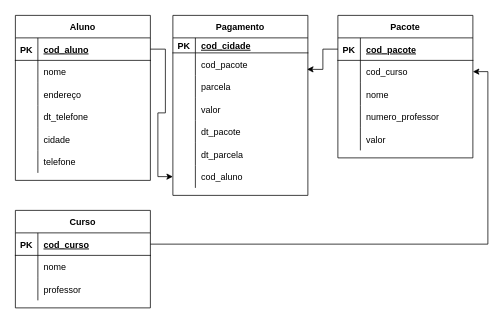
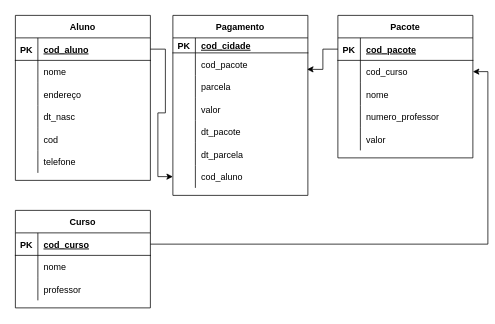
- <mxCell id="14" value="dt_telefone" style="shape=partialRectangle;connectable=0;fillColor=none;top=0;left=0;bottom=0;right=0;align=left;spacingLeft=6;overflow=hidden;" vertex="1" parent="12"><mxGeometry x="30" width="150" height="30" as="geometry"><mxRectangle width="150" height="30" as="alternateBounds" /></mxGeometry></mxCell>
+ <mxCell id="14" value="dt_nasc" style="shape=partialRectangle;connectable=0;fillColor=none;top=0;left=0;bottom=0;right=0;align=left;spacingLeft=6;overflow=hidden;" vertex="1" parent="12"><mxGeometry x="30" width="150" height="30" as="geometry"><mxRectangle width="150" height="30" as="alternateBounds" /></mxGeometry></mxCell>
- <mxCell id="17" value="cidade" style="shape=partialRectangle;connectable=0;fillColor=none;top=0;left=0;bottom=0;right=0;align=left;spacingLeft=6;overflow=hidden;" vertex="1" parent="15"><mxGeometry x="30" width="150" height="30" as="geometry"><mxRectangle width="150" height="30" as="alternateBounds" /></mxGeometry></mxCell>
+ <mxCell id="17" value="cod" style="shape=partialRectangle;connectable=0;fillColor=none;top=0;left=0;bottom=0;right=0;align=left;spacingLeft=6;overflow=hidden;" vertex="1" parent="15"><mxGeometry x="30" width="150" height="30" as="geometry"><mxRectangle width="150" height="30" as="alternateBounds" /></mxGeometry></mxCell>
